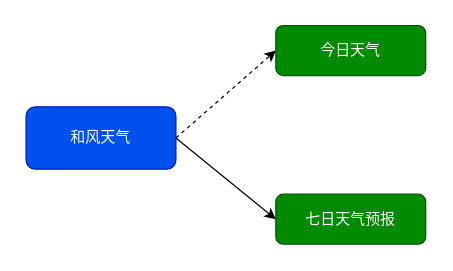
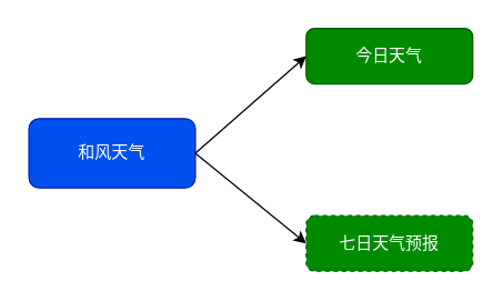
- <mxCell id="5" value="" style="endArrow=classic;html=1;entryX=0;entryY=0.5;entryDx=0;entryDy=0;exitX=1;exitY=0.5;exitDx=0;exitDy=0;dashed=1;" edge="1" parent="1" source="2" target="3"><mxGeometry width="50" height="50" relative="1" as="geometry"><mxPoint x="140" y="85" as="sourcePoint" /><mxPoint x="190" y="35" as="targetPoint" /></mxGeometry></mxCell>
+ <mxCell id="5" value="" style="endArrow=classic;html=1;entryX=0;entryY=0.5;entryDx=0;entryDy=0;exitX=1;exitY=0.5;exitDx=0;exitDy=0;" edge="1" parent="1" source="2" target="3"><mxGeometry width="50" height="50" relative="1" as="geometry"><mxPoint x="140" y="85" as="sourcePoint" /><mxPoint x="190" y="35" as="targetPoint" /></mxGeometry></mxCell>
- <mxCell id="4" value="七日天气预报" style="rounded=1;whiteSpace=wrap;html=1;fillColor=#008a00;strokeColor=#005700;fontColor=#ffffff;" vertex="1" parent="1"><mxGeometry x="220" y="155" width="120" height="40" as="geometry" /></mxCell>
+ <mxCell id="4" value="七日天气预报" style="rounded=1;whiteSpace=wrap;html=1;fillColor=#008a00;strokeColor=#005700;fontColor=#ffffff;dashed=1;" vertex="1" parent="1"><mxGeometry x="220" y="155" width="120" height="40" as="geometry" /></mxCell>
